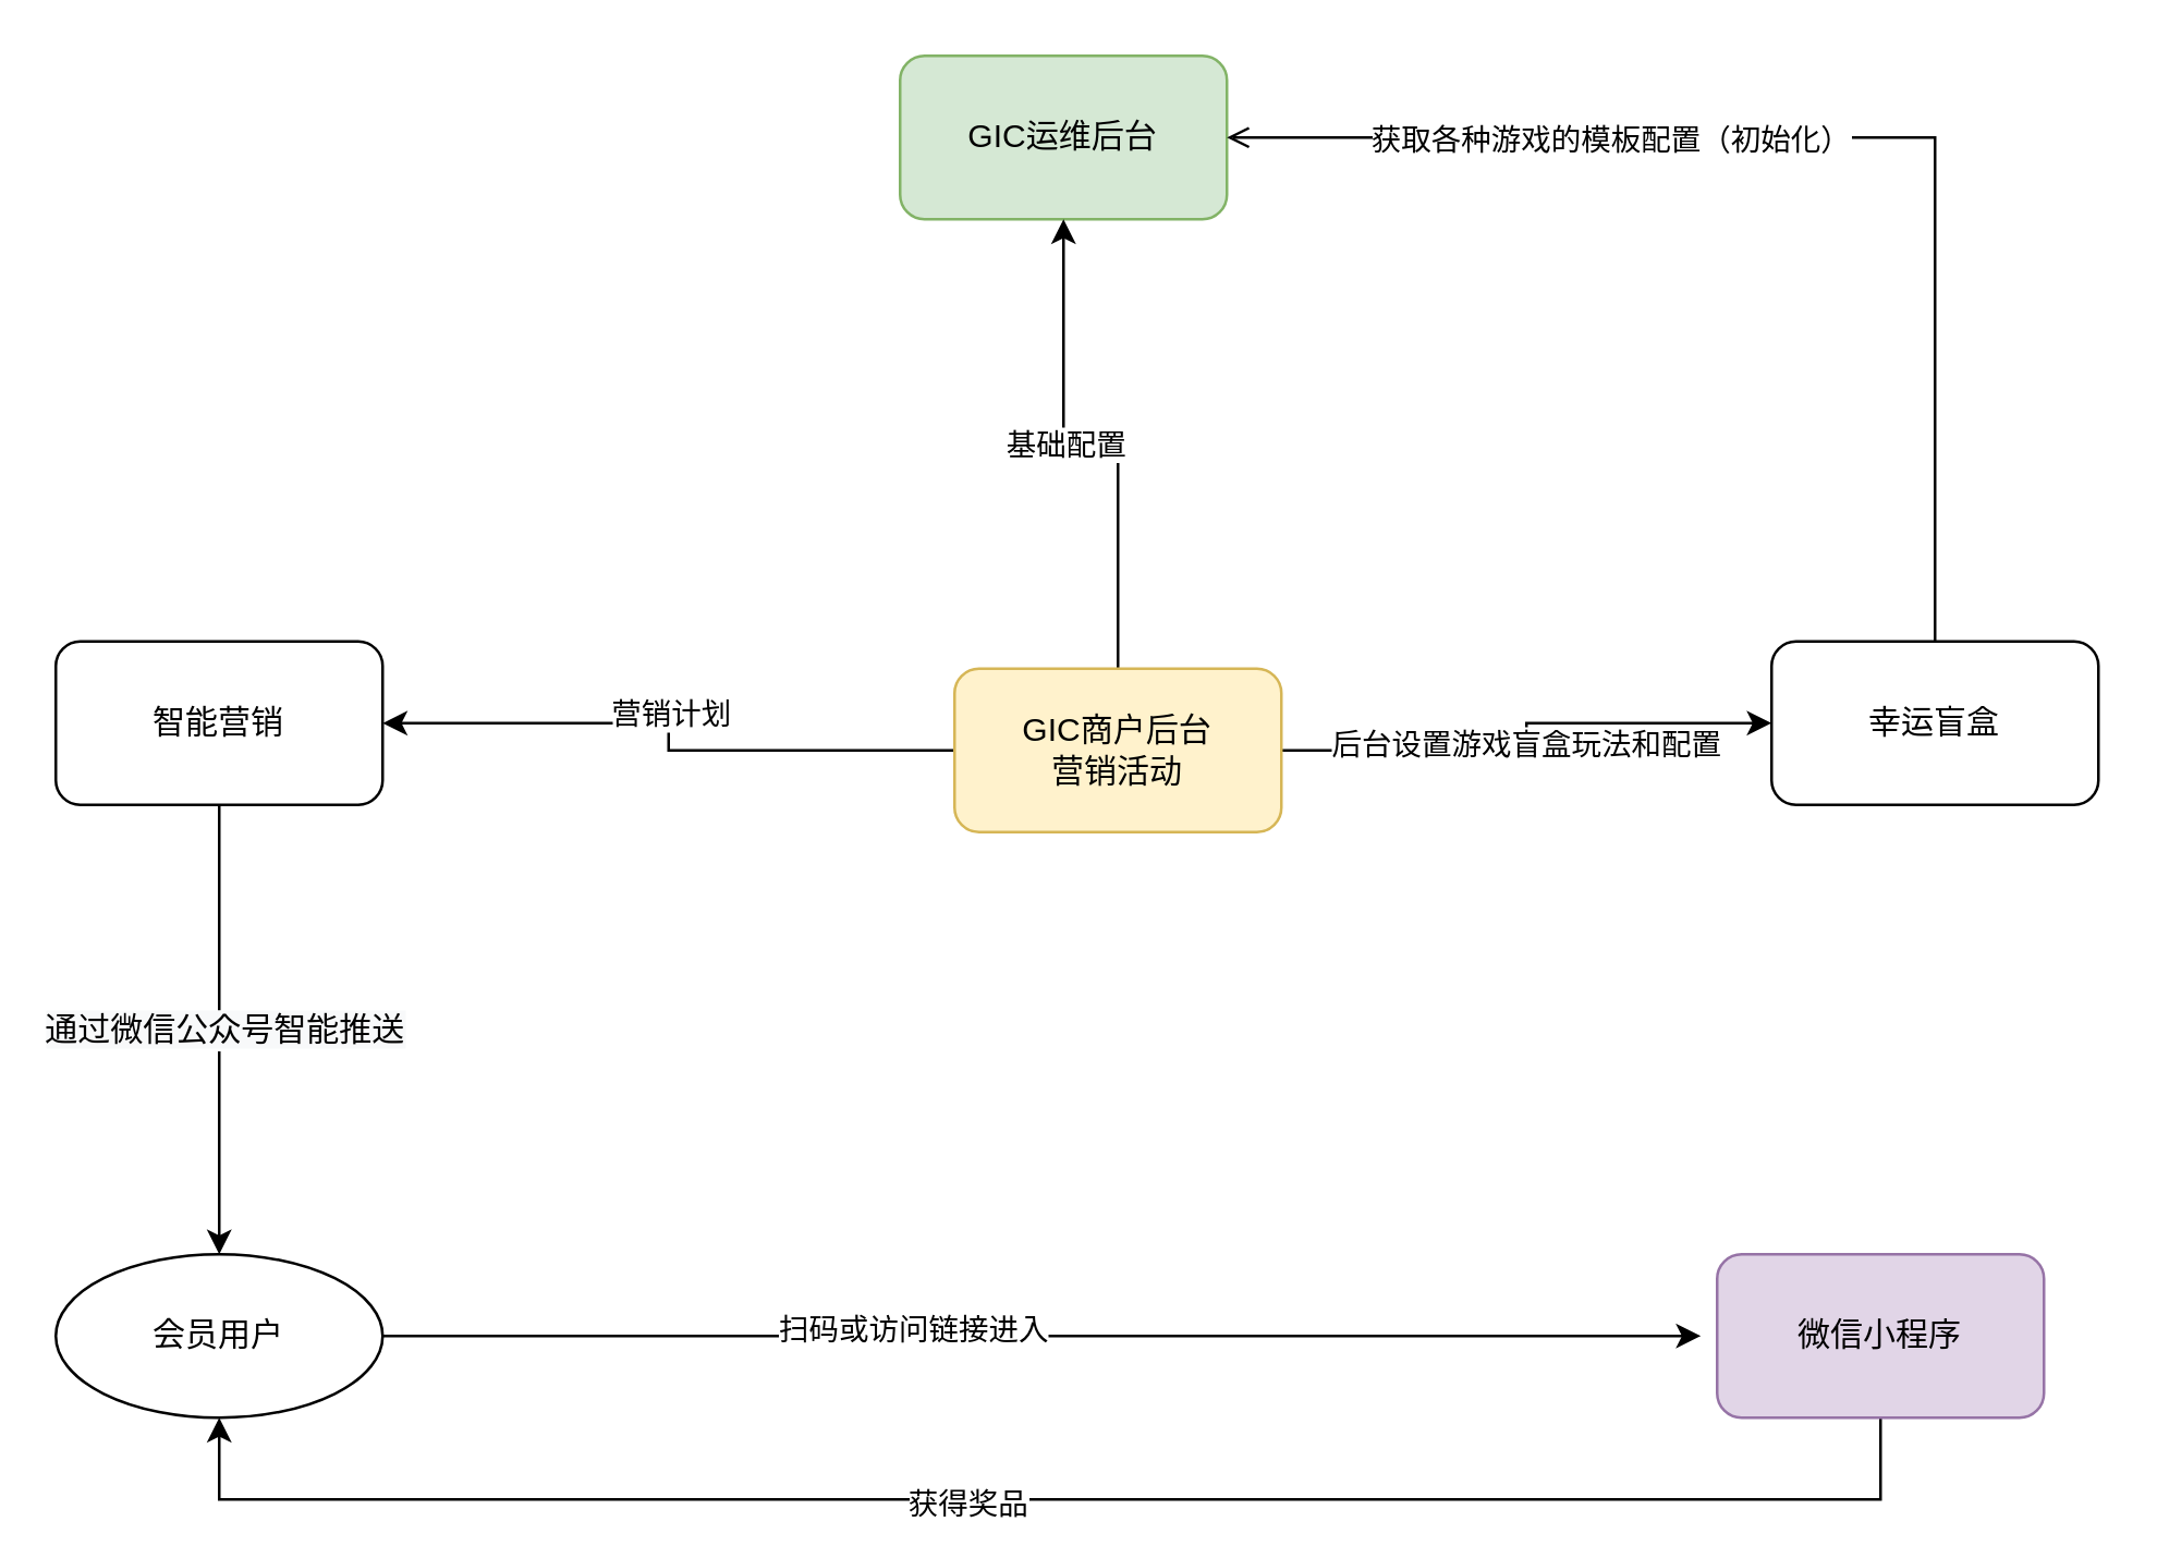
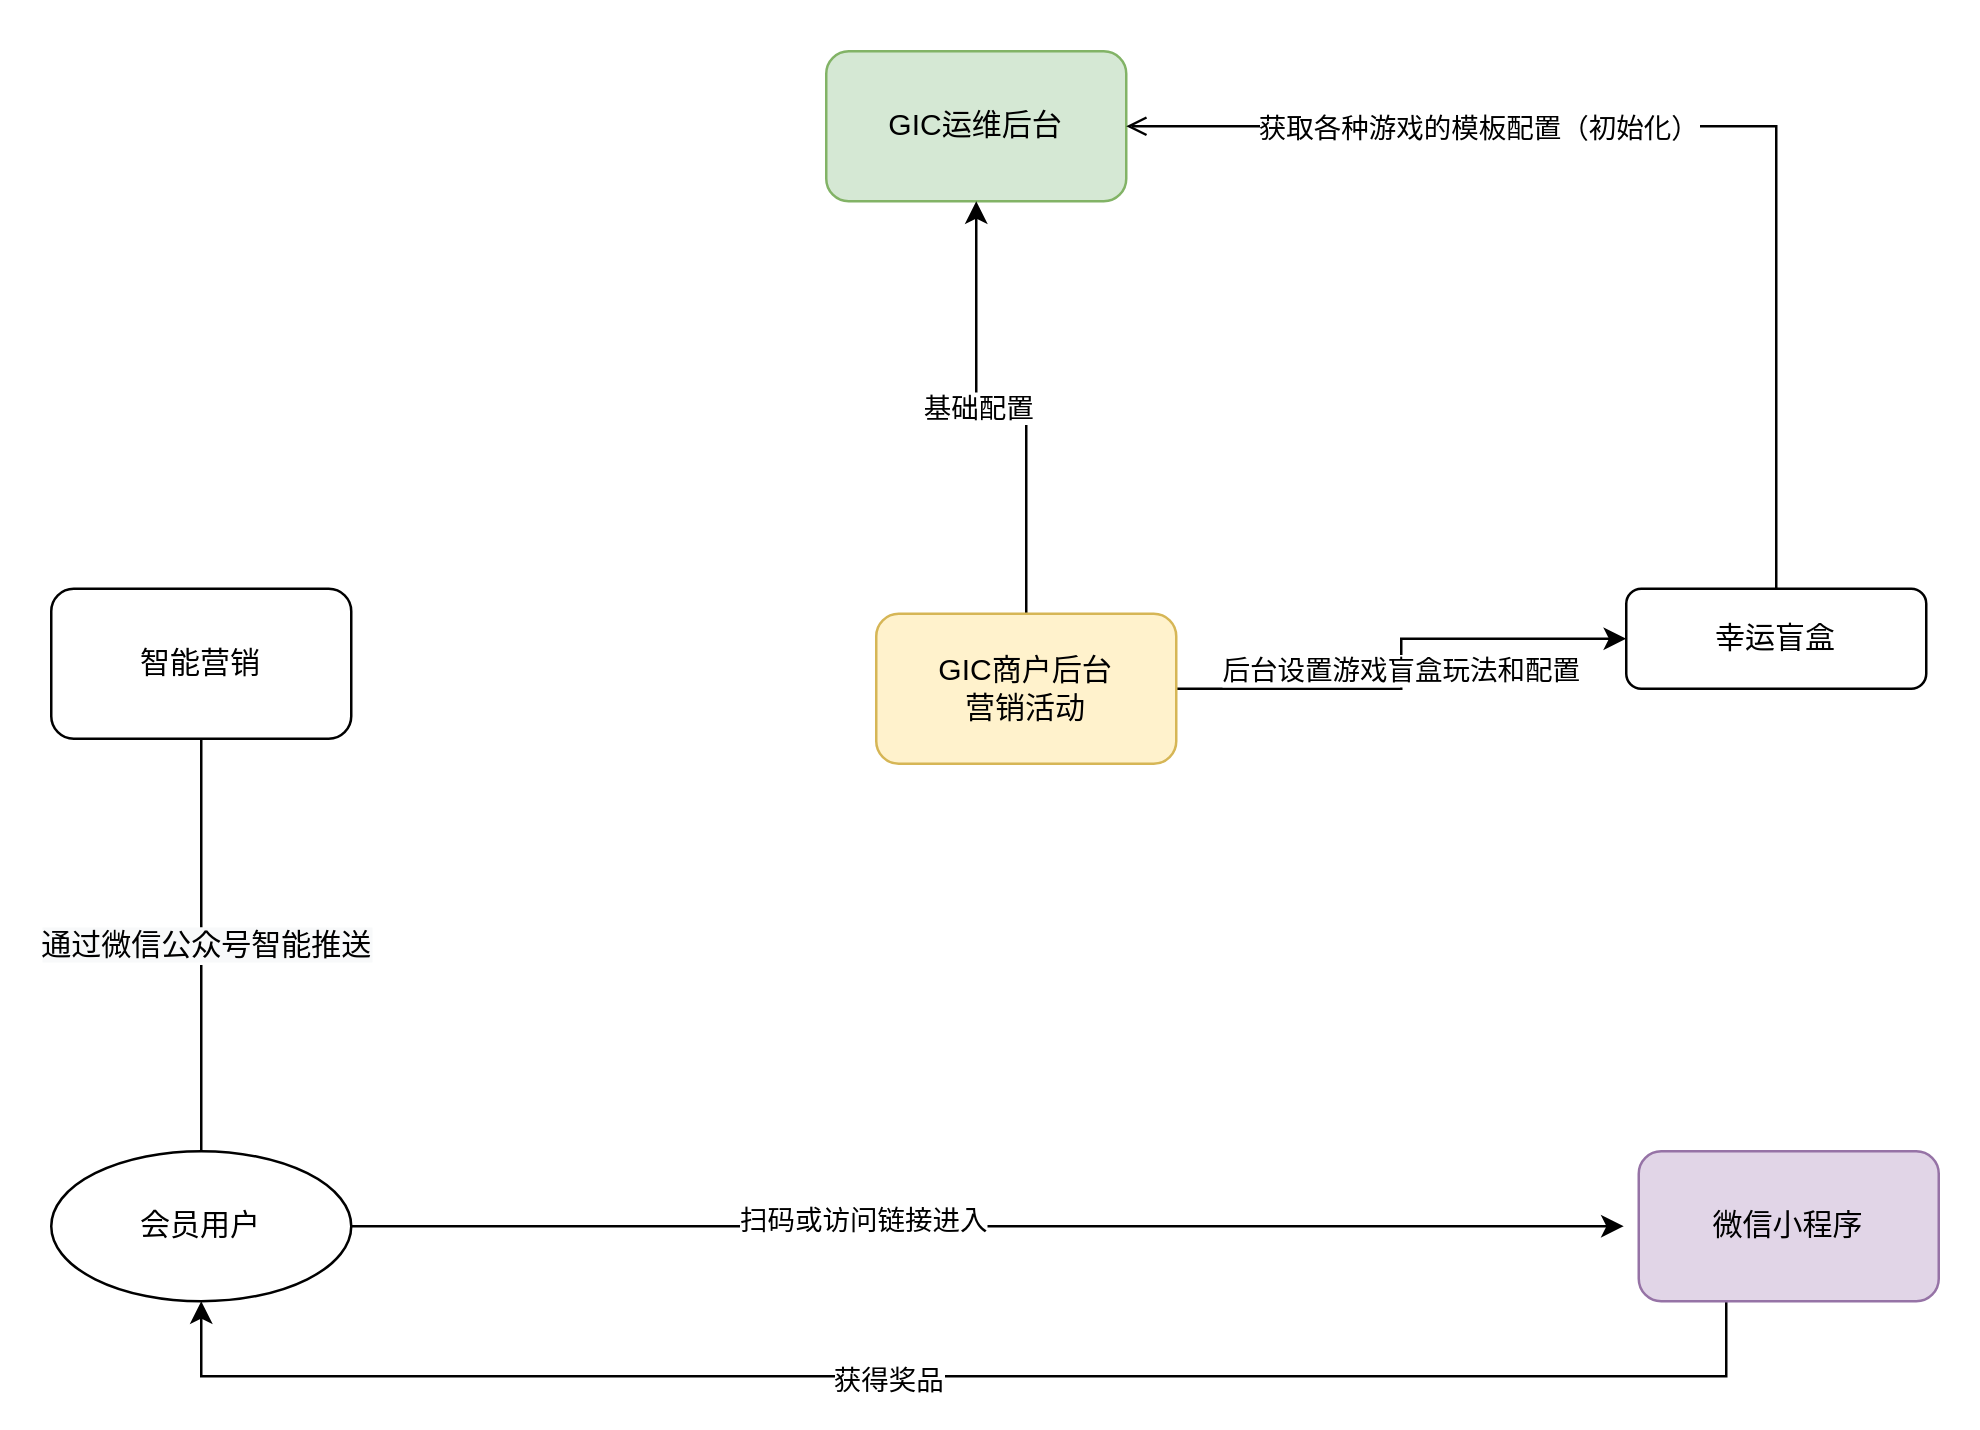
- <mxCell id="21" value="幸运盲盒" style="whiteSpace=wrap;html=1;rounded=1;" vertex="1" parent="1"><mxGeometry x="650" y="235" width="120" height="60" as="geometry" /></mxCell>
+ <mxCell id="21" value="幸运盲盒" style="whiteSpace=wrap;html=1;rounded=1;" vertex="1" parent="1"><mxGeometry x="650" y="235" width="120" height="40" as="geometry" /></mxCell>
- <mxCell id="3" value="" style="edgeStyle=orthogonalEdgeStyle;rounded=0;orthogonalLoop=1;jettySize=auto;html=1;" edge="1" parent="1" source="9" target="18"><mxGeometry relative="1" as="geometry" /></mxCell>
- <mxCell id="4" value="营销计划" style="edgeLabel;html=1;align=center;verticalAlign=middle;resizable=0;points=[];" vertex="1" connectable="0" parent="3"><mxGeometry x="0.042" y="-4" relative="1" as="geometry"><mxPoint as="offset" /></mxGeometry></mxCell>
- <mxCell id="16" style="edgeStyle=orthogonalEdgeStyle;rounded=0;orthogonalLoop=1;jettySize=auto;html=1;entryX=0.5;entryY=0;entryDx=0;entryDy=0;" edge="1" parent="1" source="18" target="15"><mxGeometry relative="1" as="geometry" /></mxCell>
+ <mxCell id="16" style="edgeStyle=orthogonalEdgeStyle;rounded=0;orthogonalLoop=1;jettySize=auto;html=1;entryX=0.5;entryY=0;entryDx=0;entryDy=0;endArrow=none;" edge="1" parent="1" source="18" target="15"><mxGeometry relative="1" as="geometry" /></mxCell>
- <mxCell id="12" value="微信小程序" style="rounded=1;whiteSpace=wrap;html=1;fillColor=#e1d5e7;strokeColor=#9673a6;" vertex="1" parent="1"><mxGeometry x="630" y="460" width="120" height="60" as="geometry" /></mxCell>
+ <mxCell id="12" value="微信小程序" style="rounded=1;whiteSpace=wrap;html=1;fillColor=#e1d5e7;strokeColor=#9673a6;" vertex="1" parent="1"><mxGeometry x="655" y="460" width="120" height="60" as="geometry" /></mxCell>
